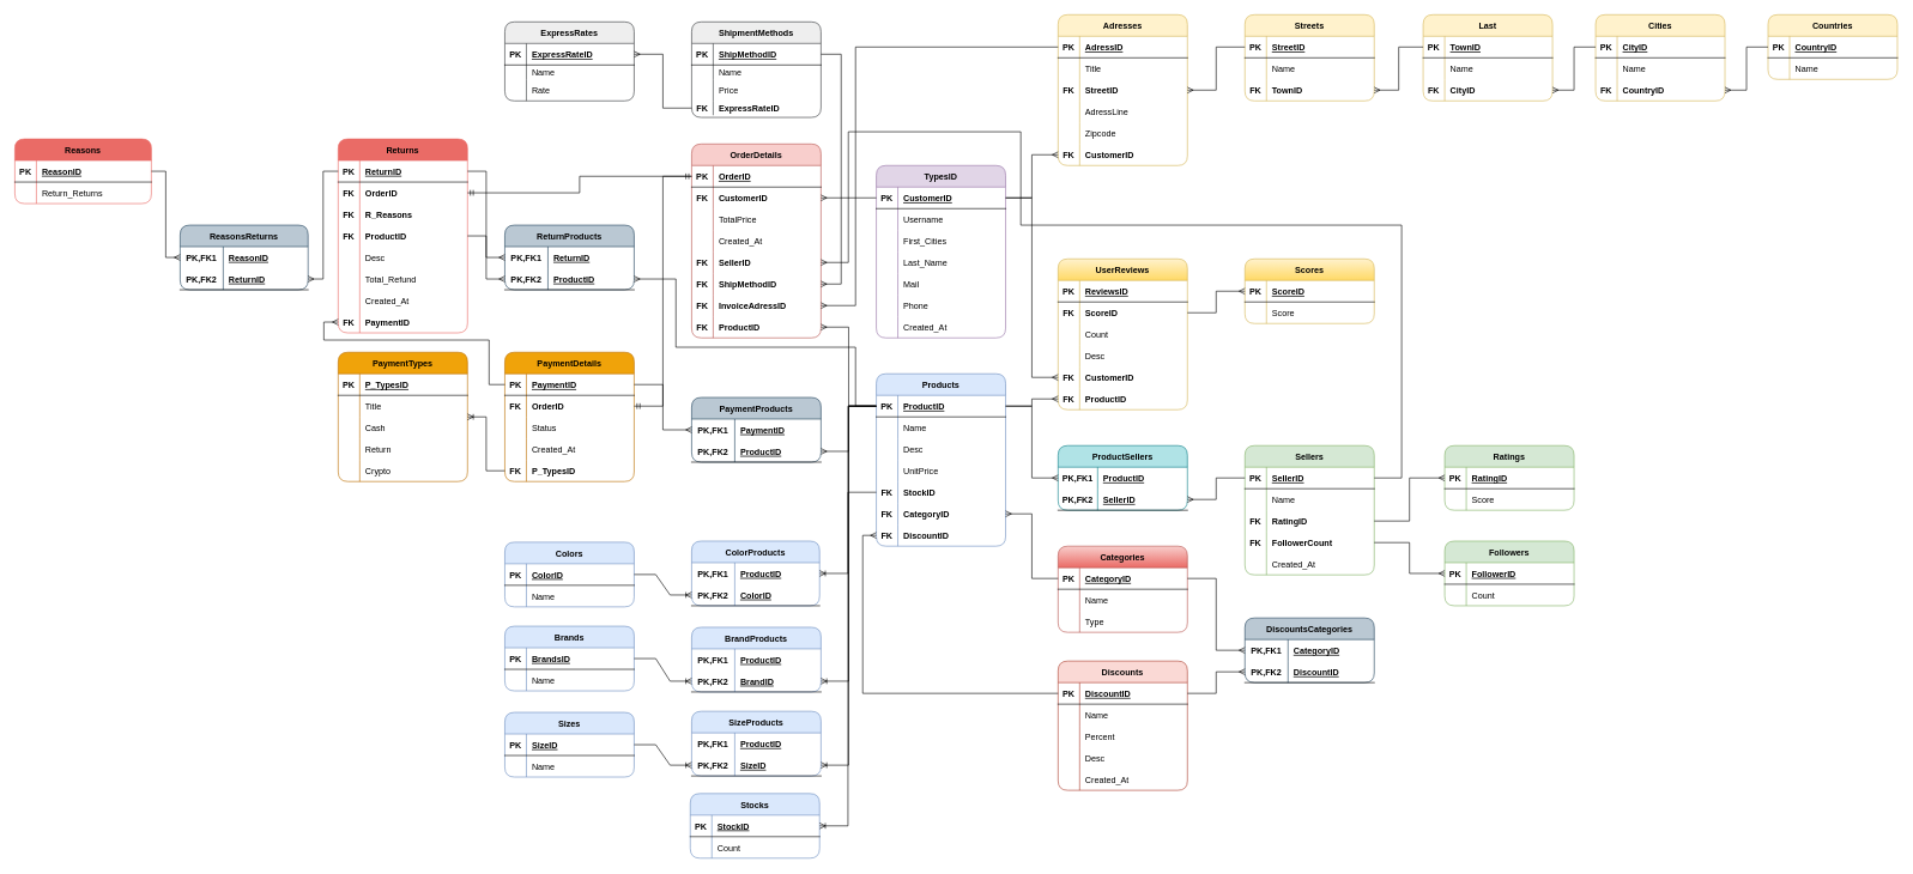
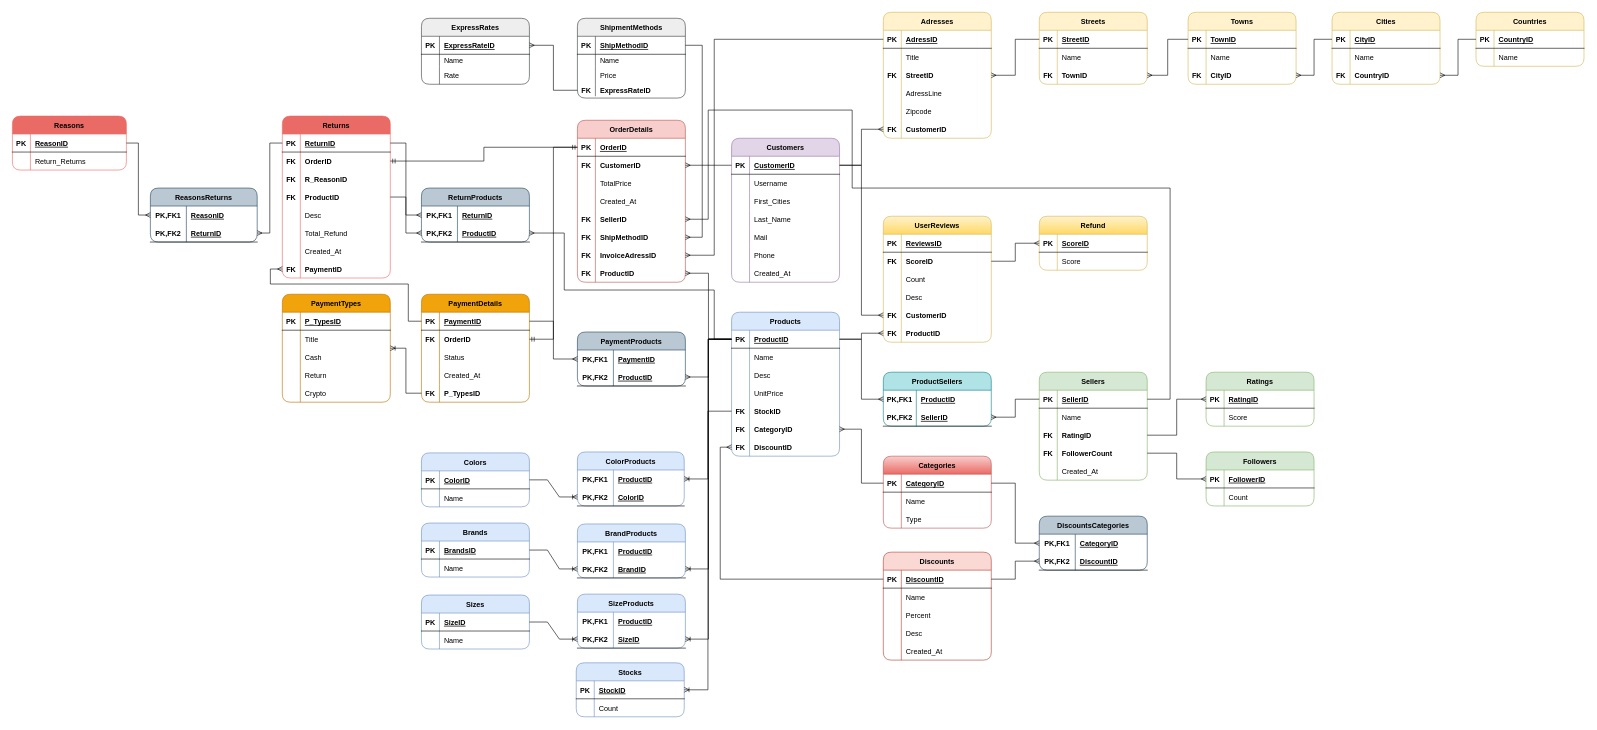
- <mxCell id="213" value="Last" style="shape=table;startSize=30;container=1;collapsible=1;childLayout=tableLayout;fixedRows=1;rowLines=0;fontStyle=1;align=center;resizeLast=1;fillColor=#fff2cc;strokeColor=#d6b656;shadow=0;rounded=1;" parent="1" vertex="1"><mxGeometry x="1980" y="20" width="180" height="120" as="geometry" /></mxCell>
+ <mxCell id="213" value="Towns" style="shape=table;startSize=30;container=1;collapsible=1;childLayout=tableLayout;fixedRows=1;rowLines=0;fontStyle=1;align=center;resizeLast=1;fillColor=#fff2cc;strokeColor=#d6b656;shadow=0;rounded=1;" parent="1" vertex="1"><mxGeometry x="1980" y="20" width="180" height="120" as="geometry" /></mxCell>
- <mxCell id="160" value="TypesID" style="shape=table;startSize=30;container=1;collapsible=1;childLayout=tableLayout;fixedRows=1;rowLines=0;fontStyle=1;align=center;resizeLast=1;fillColor=#e1d5e7;strokeColor=#9673a6;shadow=0;rounded=1;" parent="1" vertex="1"><mxGeometry x="1218.91" y="230" width="180" height="240" as="geometry" /></mxCell>
+ <mxCell id="160" value="Customers" style="shape=table;startSize=30;container=1;collapsible=1;childLayout=tableLayout;fixedRows=1;rowLines=0;fontStyle=1;align=center;resizeLast=1;fillColor=#e1d5e7;strokeColor=#9673a6;shadow=0;rounded=1;" parent="1" vertex="1"><mxGeometry x="1218.91" y="230" width="180" height="240" as="geometry" /></mxCell>
- <mxCell id="373" value="R_Reasons" style="shape=partialRectangle;connectable=0;fillColor=none;top=0;left=0;bottom=0;right=0;align=left;spacingLeft=6;overflow=hidden;shadow=0;fontStyle=1" parent="371" vertex="1"><mxGeometry x="30" width="150" height="30" as="geometry"><mxRectangle width="150" height="30" as="alternateBounds" /></mxGeometry></mxCell>
+ <mxCell id="373" value="R_ReasonID" style="shape=partialRectangle;connectable=0;fillColor=none;top=0;left=0;bottom=0;right=0;align=left;spacingLeft=6;overflow=hidden;shadow=0;fontStyle=1" parent="371" vertex="1"><mxGeometry x="30" width="150" height="30" as="geometry"><mxRectangle width="150" height="30" as="alternateBounds" /></mxGeometry></mxCell>
- <mxCell id="276" value="Scores" style="shape=table;startSize=30;container=1;collapsible=1;childLayout=tableLayout;fixedRows=1;rowLines=0;fontStyle=1;align=center;resizeLast=1;fillColor=#fff2cc;gradientColor=#ffd966;strokeColor=#d6b656;labelBorderColor=none;rounded=1;sketch=0;swimlaneLine=1;shadow=0;" parent="1" vertex="1"><mxGeometry x="1731.91" y="360" width="180" height="90" as="geometry" /></mxCell>
+ <mxCell id="276" value="Refund" style="shape=table;startSize=30;container=1;collapsible=1;childLayout=tableLayout;fixedRows=1;rowLines=0;fontStyle=1;align=center;resizeLast=1;fillColor=#fff2cc;gradientColor=#ffd966;strokeColor=#d6b656;labelBorderColor=none;rounded=1;sketch=0;swimlaneLine=1;shadow=0;" parent="1" vertex="1"><mxGeometry x="1731.91" y="360" width="180" height="90" as="geometry" /></mxCell>
